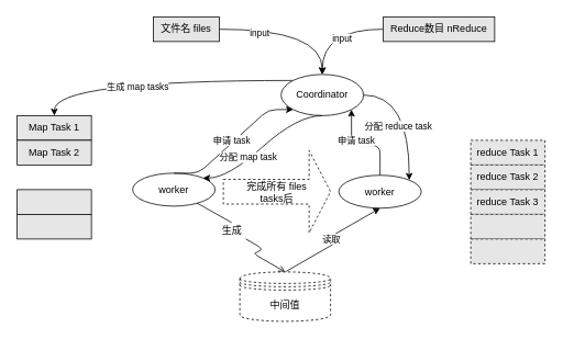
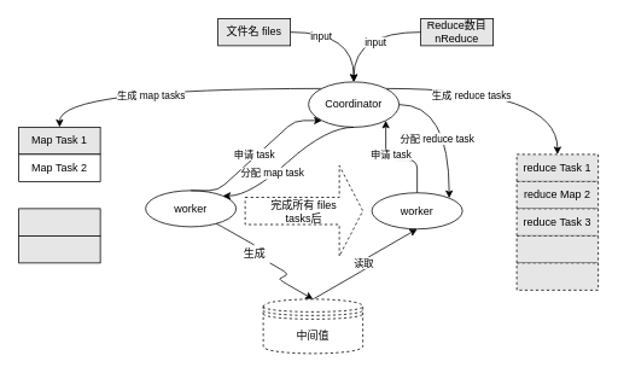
- <mxCell id="9" value="文件名 files" style="rounded=0;whiteSpace=wrap;html=1;fillColor=#E6E6E6;" parent="1" vertex="1"><mxGeometry x="185" y="20" width="80" height="30" as="geometry" /></mxCell>
+ <mxCell id="9" value="文件名 files" style="rounded=0;whiteSpace=wrap;html=1;fillColor=#E6E6E6;" parent="1" vertex="1"><mxGeometry x="240" y="20" width="80" height="30" as="geometry" /></mxCell>
- <mxCell id="12" value="Reduce数目 nReduce" style="rounded=0;whiteSpace=wrap;html=1;fillColor=#E6E6E6;" parent="1" vertex="1"><mxGeometry x="464" y="20" width="135" height="30" as="geometry" /></mxCell>
+ <mxCell id="12" value="Reduce数目 nReduce" style="rounded=0;whiteSpace=wrap;html=1;fillColor=#E6E6E6;" parent="1" vertex="1"><mxGeometry x="464" y="20" width="80" height="30" as="geometry" /></mxCell>
+ <mxCell id="4" style="edgeStyle=orthogonalEdgeStyle;orthogonalLoop=1;jettySize=auto;html=1;entryX=0.5;entryY=0;entryDx=0;entryDy=0;elbow=vertical;curved=1;exitX=1;exitY=0;exitDx=0;exitDy=0;" edge="1" parent="1" source="6" target="23"><mxGeometry relative="1" as="geometry"><mxPoint x="480" y="115" as="targetPoint" /></mxGeometry></mxCell>
+ <mxCell id="5" value="生成 reduce tasks" style="edgeLabel;html=1;align=center;verticalAlign=middle;resizable=0;points=[];" vertex="1" connectable="0" parent="4"><mxGeometry x="-0.336" y="2" relative="1" as="geometry"><mxPoint x="7" y="9" as="offset" /></mxGeometry></mxCell>
- <mxCell id="16" value="Map Task 2" style="rounded=0;whiteSpace=wrap;html=1;fillColor=#E6E6E6;" parent="1" vertex="1"><mxGeometry x="20" y="170" width="90" height="30" as="geometry" /></mxCell>
+ <mxCell id="16" value="Map Task 2" style="rounded=0;whiteSpace=wrap;html=1;fillColor=#ffffff;" parent="1" vertex="1"><mxGeometry x="20" y="170" width="90" height="30" as="geometry" /></mxCell>
- <mxCell id="24" value="reduce Task 2" style="rounded=0;whiteSpace=wrap;html=1;fillColor=#E6E6E6;dashed=1;" vertex="1" parent="1"><mxGeometry x="570" y="200" width="90" height="30" as="geometry" /></mxCell>
+ <mxCell id="24" value="reduce Map 2" style="rounded=0;whiteSpace=wrap;html=1;fillColor=#E6E6E6;dashed=1;" vertex="1" parent="1"><mxGeometry x="570" y="200" width="90" height="30" as="geometry" /></mxCell>
- <mxCell id="13" style="edgeStyle=isometricEdgeStyle;orthogonalLoop=1;jettySize=auto;html=1;entryX=0.5;entryY=0;entryDx=0;entryDy=0;elbow=vertical;startArrow=none;endArrow=open;" edge="1" parent="1" source="37" target="36"><mxGeometry relative="1" as="geometry" /></mxCell>
+ <mxCell id="13" style="edgeStyle=isometricEdgeStyle;orthogonalLoop=1;jettySize=auto;html=1;entryX=0.5;entryY=0;entryDx=0;entryDy=0;elbow=vertical;startArrow=none;" edge="1" parent="1" source="37" target="36"><mxGeometry relative="1" as="geometry" /></mxCell>
